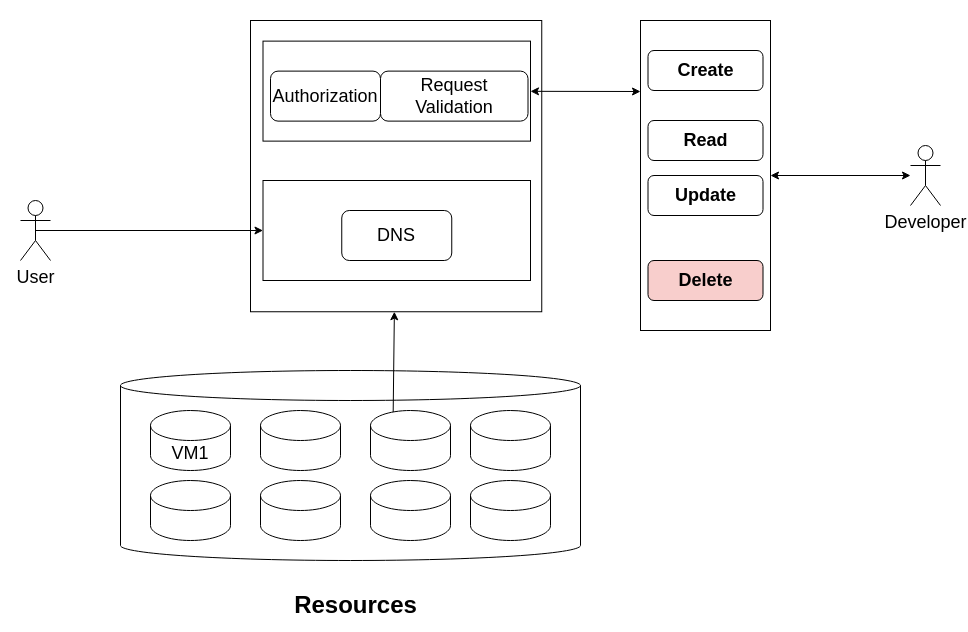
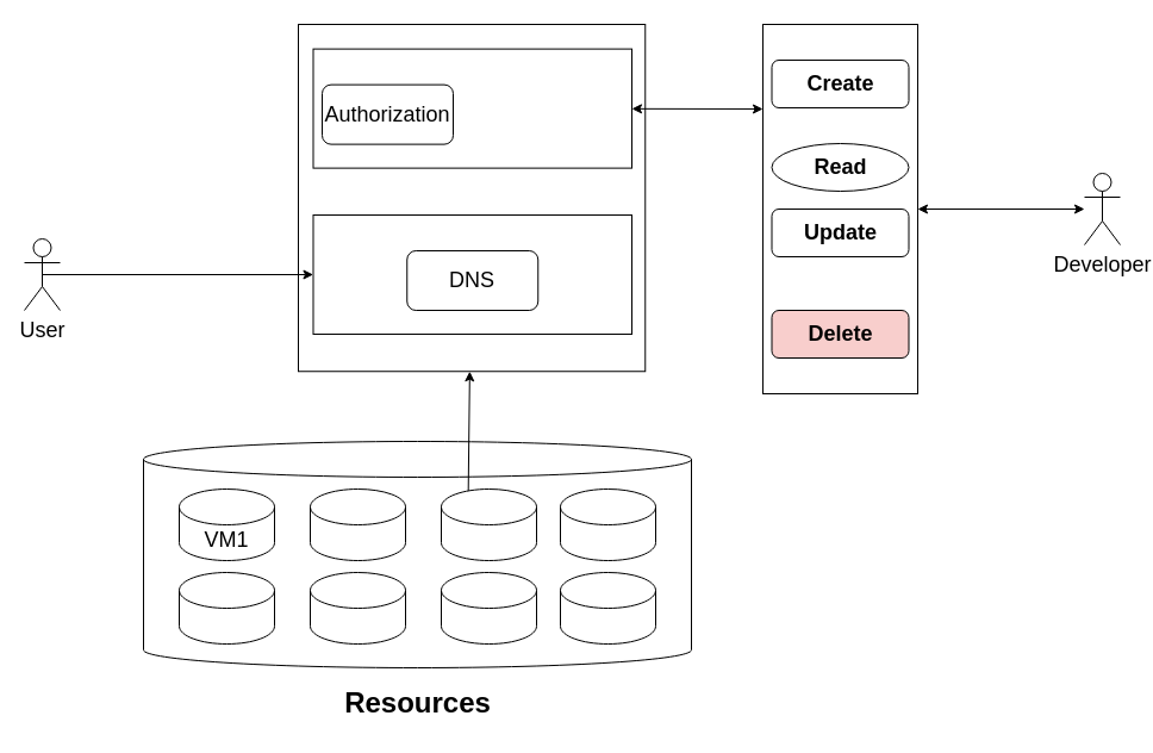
- <mxCell id="24" value="Request Validation" style="rounded=1;whiteSpace=wrap;html=1;fontSize=18;" vertex="1" parent="1"><mxGeometry x="380" y="70.62" width="147.5" height="50" as="geometry" /></mxCell>
- <mxCell id="4" value="&lt;span style=&quot;font-size: 18px;&quot;&gt;&lt;b&gt;Read&lt;/b&gt;&lt;/span&gt;" style="rounded=1;whiteSpace=wrap;html=1;" vertex="1" parent="1"><mxGeometry x="647.5" y="120" width="115" height="40" as="geometry" /></mxCell>
+ <mxCell id="4" value="&lt;span style=&quot;font-size: 18px;&quot;&gt;&lt;b&gt;Read&lt;/b&gt;&lt;/span&gt;" style="ellipse;whiteSpace=wrap;html=1;" vertex="1" parent="1"><mxGeometry x="647.5" y="120" width="115" height="40" as="geometry" /></mxCell>
- <mxCell id="20" value="Resources" style="text;strokeColor=none;fillColor=none;html=1;fontSize=24;fontStyle=1;verticalAlign=middle;align=center;" vertex="1" parent="1"><mxGeometry x="305" y="585" width="100" height="40" as="geometry" /></mxCell>
+ <mxCell id="20" value="Resources" style="text;strokeColor=none;fillColor=none;html=1;fontSize=24;fontStyle=1;verticalAlign=middle;align=center;" vertex="1" parent="1"><mxGeometry x="300" y="570" width="100" height="40" as="geometry" /></mxCell>
